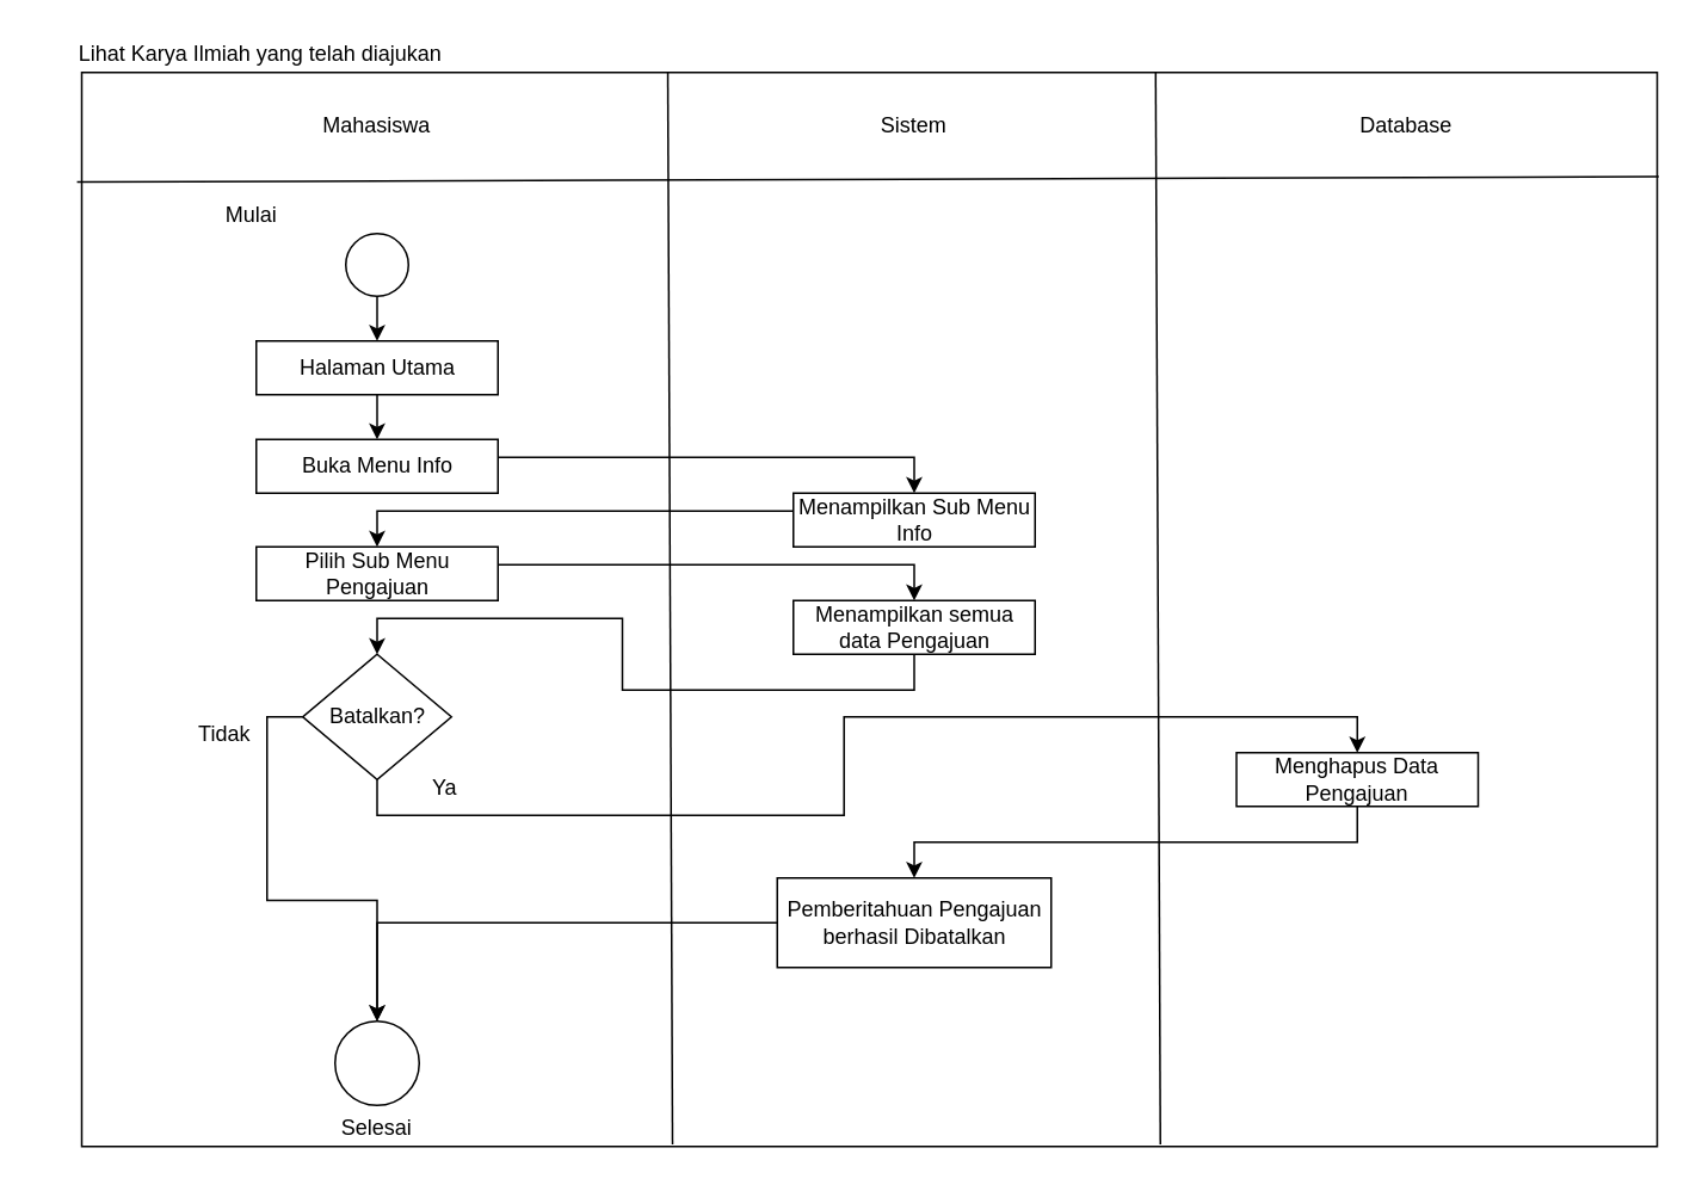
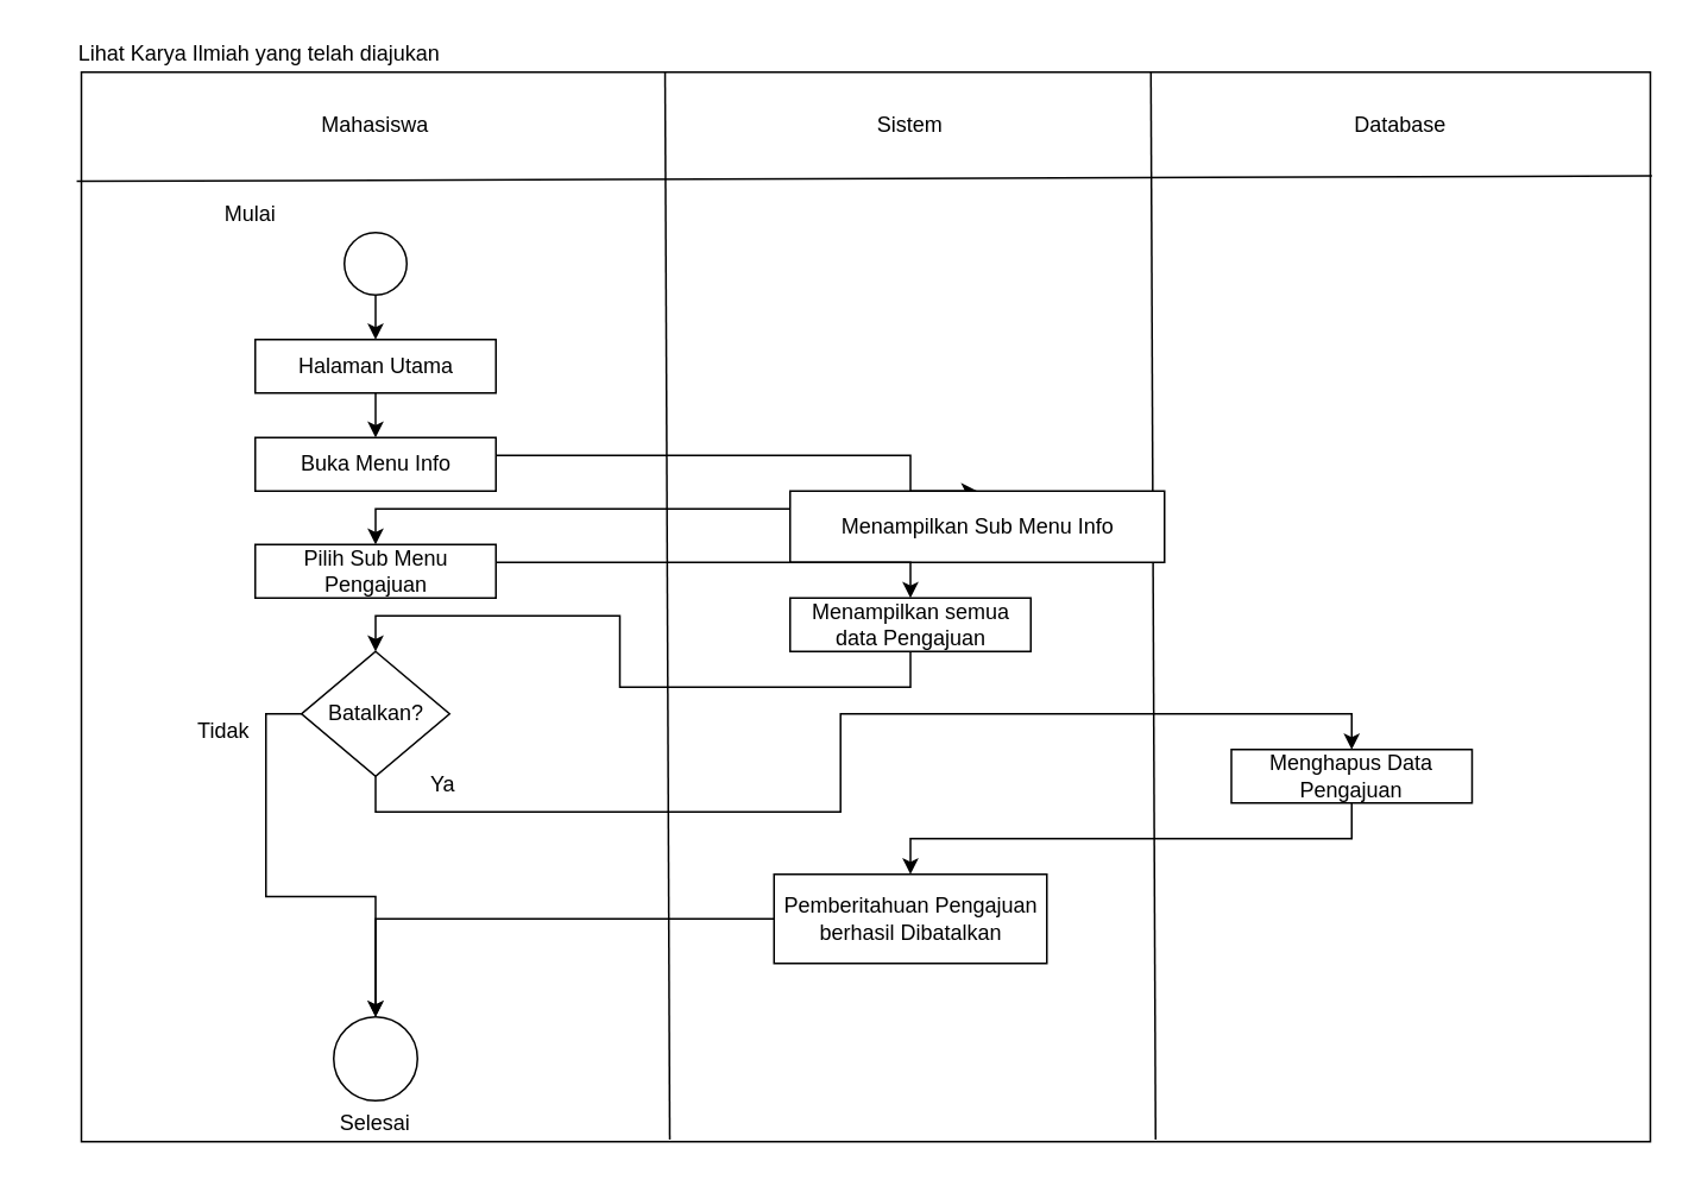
- <mxCell id="17" value="Menampilkan Sub Menu Info" style="rounded=0;whiteSpace=wrap;html=1;" vertex="1" parent="1"><mxGeometry x="442.5" y="275" width="135" height="30" as="geometry" /></mxCell>
+ <mxCell id="17" value="Menampilkan Sub Menu Info" style="rounded=0;whiteSpace=wrap;html=1;" vertex="1" parent="1"><mxGeometry x="442.5" y="275" width="210" height="40" as="geometry" /></mxCell>
